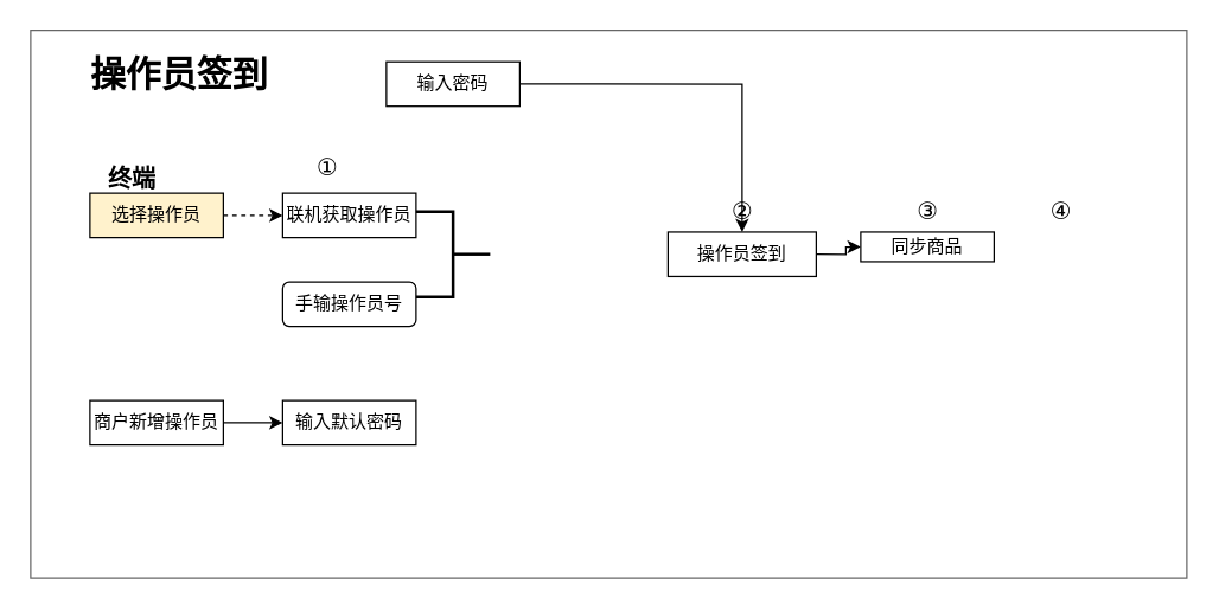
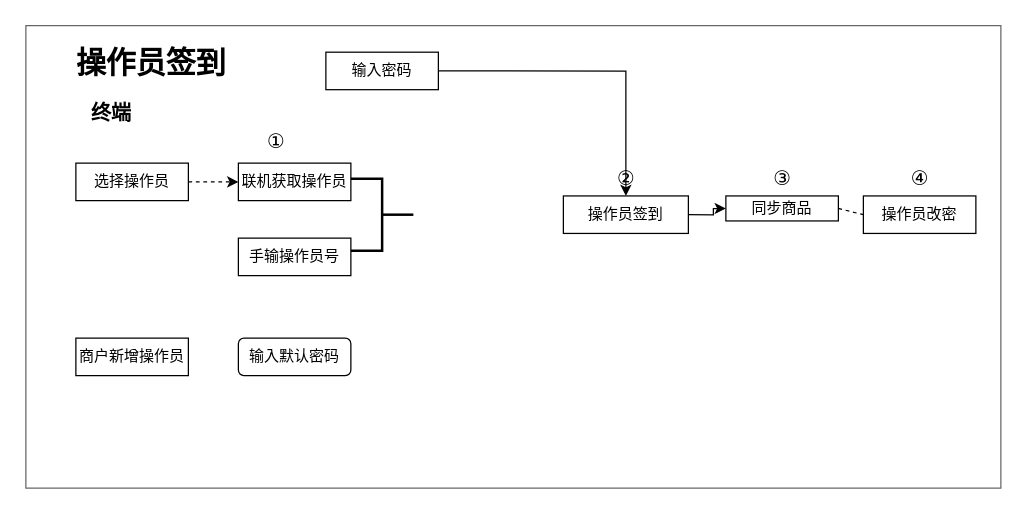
- <mxCell id="17" value="终端" style="text;strokeColor=none;fillColor=none;html=1;fontSize=16;fontStyle=1;verticalAlign=middle;align=center;" vertex="1" parent="1"><mxGeometry x="55" y="110" width="65" height="20" as="geometry" /></mxCell>
+ <mxCell id="17" value="终端" style="text;strokeColor=none;fillColor=none;html=1;fontSize=16;fontStyle=1;verticalAlign=middle;align=center;" vertex="1" parent="1"><mxGeometry x="55" y="80" width="65" height="20" as="geometry" /></mxCell>
- <mxCell id="23" value="&lt;span style=&quot;font-weight: normal&quot;&gt;&lt;font style=&quot;font-size: 16px&quot;&gt;④&lt;/font&gt;&lt;/span&gt;" style="text;strokeColor=none;fillColor=none;html=1;fontSize=24;fontStyle=1;verticalAlign=middle;align=center;" vertex="1" parent="1"><mxGeometry x="705" y="130" width="20" height="20" as="geometry" /></mxCell>
+ <mxCell id="23" value="&lt;span style=&quot;font-weight: normal&quot;&gt;&lt;font style=&quot;font-size: 16px&quot;&gt;④&lt;/font&gt;&lt;/span&gt;" style="text;strokeColor=none;fillColor=none;html=1;fontSize=24;fontStyle=1;verticalAlign=middle;align=center;" vertex="1" parent="1"><mxGeometry x="725" y="130" width="20" height="20" as="geometry" /></mxCell>
- <mxCell id="4" value="选择操作员" style="rounded=0;whiteSpace=wrap;html=1;fillColor=#fff2cc;" vertex="1" parent="1"><mxGeometry x="60" y="130" width="90" height="30" as="geometry" /></mxCell>
+ <mxCell id="4" value="选择操作员" style="rounded=0;whiteSpace=wrap;html=1;" vertex="1" parent="1"><mxGeometry x="60" y="130" width="90" height="30" as="geometry" /></mxCell>
+ <mxCell id="22" value="" style="endArrow=none;dashed=1;html=1;fontSize=16;entryX=0;entryY=0.5;entryDx=0;entryDy=0;exitX=1;exitY=0.5;exitDx=0;exitDy=0;" edge="1" parent="1" source="15" target="21"><mxGeometry width="50" height="50" relative="1" as="geometry"><mxPoint x="440" y="270" as="sourcePoint" /><mxPoint x="490" y="220" as="targetPoint" /></mxGeometry></mxCell>
+ <mxCell id="21" value="操作员改密" style="rounded=0;whiteSpace=wrap;html=1;" vertex="1" parent="1"><mxGeometry x="690" y="156.25" width="90" height="30" as="geometry" /></mxCell>
- <mxCell id="5" value="手输操作员号" style="whiteSpace=wrap;html=1;rounded=1;" vertex="1" parent="1"><mxGeometry x="190" y="190" width="90" height="30" as="geometry" /></mxCell>
+ <mxCell id="5" value="手输操作员号" style="rounded=0;whiteSpace=wrap;html=1;" vertex="1" parent="1"><mxGeometry x="190" y="190" width="90" height="30" as="geometry" /></mxCell>
- <mxCell id="18" style="edgeStyle=orthogonalEdgeStyle;rounded=0;orthogonalLoop=1;jettySize=auto;html=1;exitX=1;exitY=0.5;exitDx=0;exitDy=0;entryX=0;entryY=0.5;entryDx=0;entryDy=0;fontSize=16;" edge="1" parent="1" source="19" target="20"><mxGeometry relative="1" as="geometry" /></mxCell>
- <mxCell id="20" value="输入默认密码" style="rounded=0;whiteSpace=wrap;html=1;" vertex="1" parent="1"><mxGeometry x="190" y="270" width="90" height="30" as="geometry" /></mxCell>
+ <mxCell id="20" value="输入默认密码" style="whiteSpace=wrap;html=1;rounded=1;" vertex="1" parent="1"><mxGeometry x="190" y="270" width="90" height="30" as="geometry" /></mxCell>
